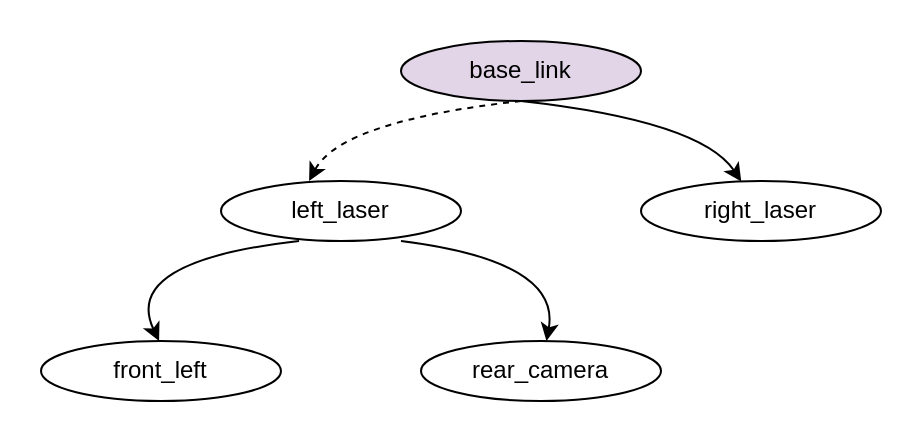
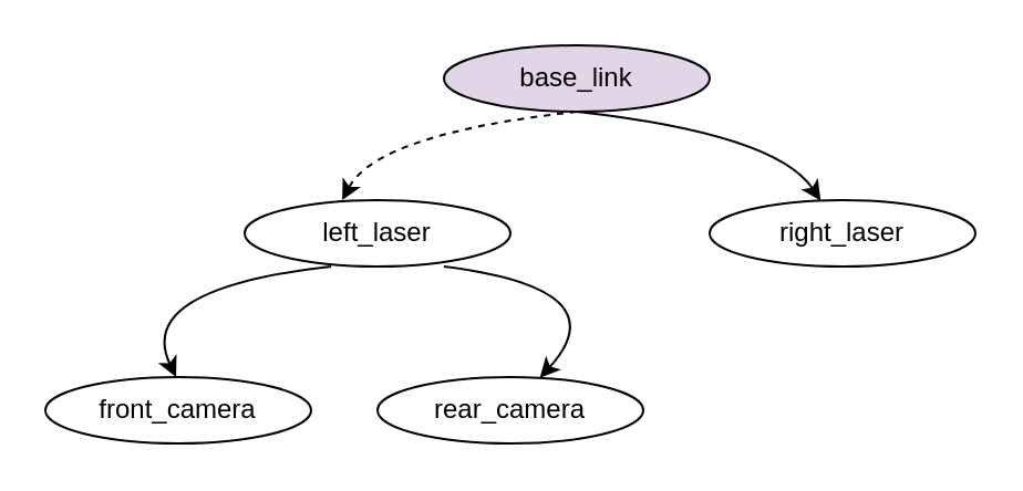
- <mxCell id="5" value="front_left" style="ellipse;whiteSpace=wrap;html=1;" parent="1" vertex="1"><mxGeometry x="20" y="170" width="120" height="30" as="geometry" /></mxCell>
+ <mxCell id="5" value="front_camera" style="ellipse;whiteSpace=wrap;html=1;" parent="1" vertex="1"><mxGeometry x="20" y="170" width="120" height="30" as="geometry" /></mxCell>
- <mxCell id="6" value="rear_camera" style="ellipse;whiteSpace=wrap;html=1;" parent="1" vertex="1"><mxGeometry x="210" y="170" width="120" height="30" as="geometry" /></mxCell>
+ <mxCell id="6" value="rear_camera" style="ellipse;whiteSpace=wrap;html=1;" parent="1" vertex="1"><mxGeometry x="170" y="170" width="120" height="30" as="geometry" /></mxCell>
